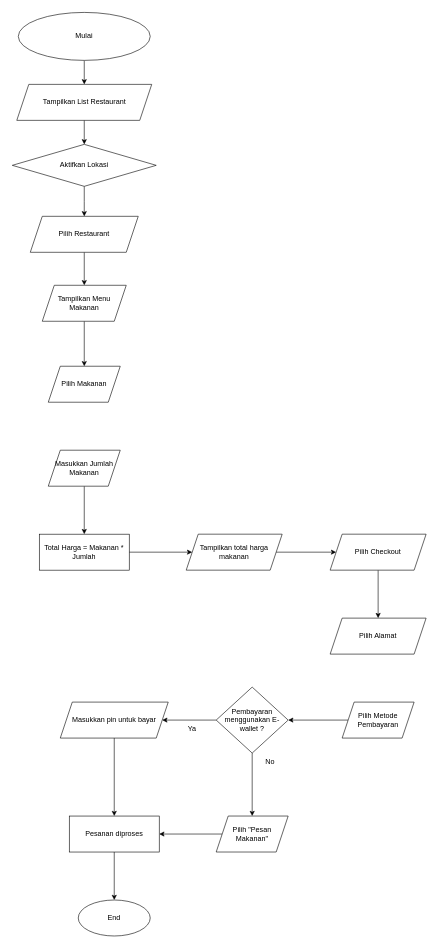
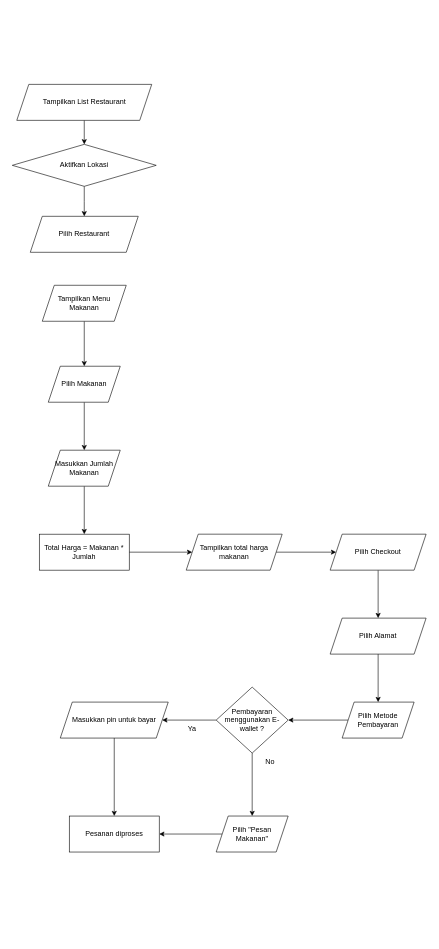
- <mxCell id="3" value="Mulai" style="ellipse;whiteSpace=wrap;html=1;" vertex="1" parent="1"><mxGeometry x="30" y="20" width="220" height="80" as="geometry" /></mxCell>
- <mxCell id="2" value="" style="edgeStyle=orthogonalEdgeStyle;rounded=0;orthogonalLoop=1;jettySize=auto;html=1;" edge="1" parent="1" source="3" target="5"><mxGeometry relative="1" as="geometry" /></mxCell>
- <mxCell id="8" value="" style="edgeStyle=orthogonalEdgeStyle;rounded=0;orthogonalLoop=1;jettySize=auto;html=1;" edge="1" parent="1" source="9" target="11"><mxGeometry relative="1" as="geometry" /></mxCell>
+ <mxCell id="12" value="" style="edgeStyle=orthogonalEdgeStyle;rounded=0;orthogonalLoop=1;jettySize=auto;html=1;" edge="1" parent="1" source="13" target="15"><mxGeometry relative="1" as="geometry" /></mxCell>
+ <mxCell id="22" value="" style="edgeStyle=orthogonalEdgeStyle;rounded=0;orthogonalLoop=1;jettySize=auto;html=1;" edge="1" parent="1" source="23" target="25"><mxGeometry relative="1" as="geometry" /></mxCell>
- <mxCell id="34" value="" style="edgeStyle=orthogonalEdgeStyle;rounded=0;orthogonalLoop=1;jettySize=auto;html=1;" edge="1" parent="1" source="35" target="36"><mxGeometry relative="1" as="geometry" /></mxCell>
- <mxCell id="36" value="End" style="ellipse;whiteSpace=wrap;html=1;rounded=0;" vertex="1" parent="1"><mxGeometry x="130" y="1500" width="120" height="60" as="geometry" /></mxCell>
